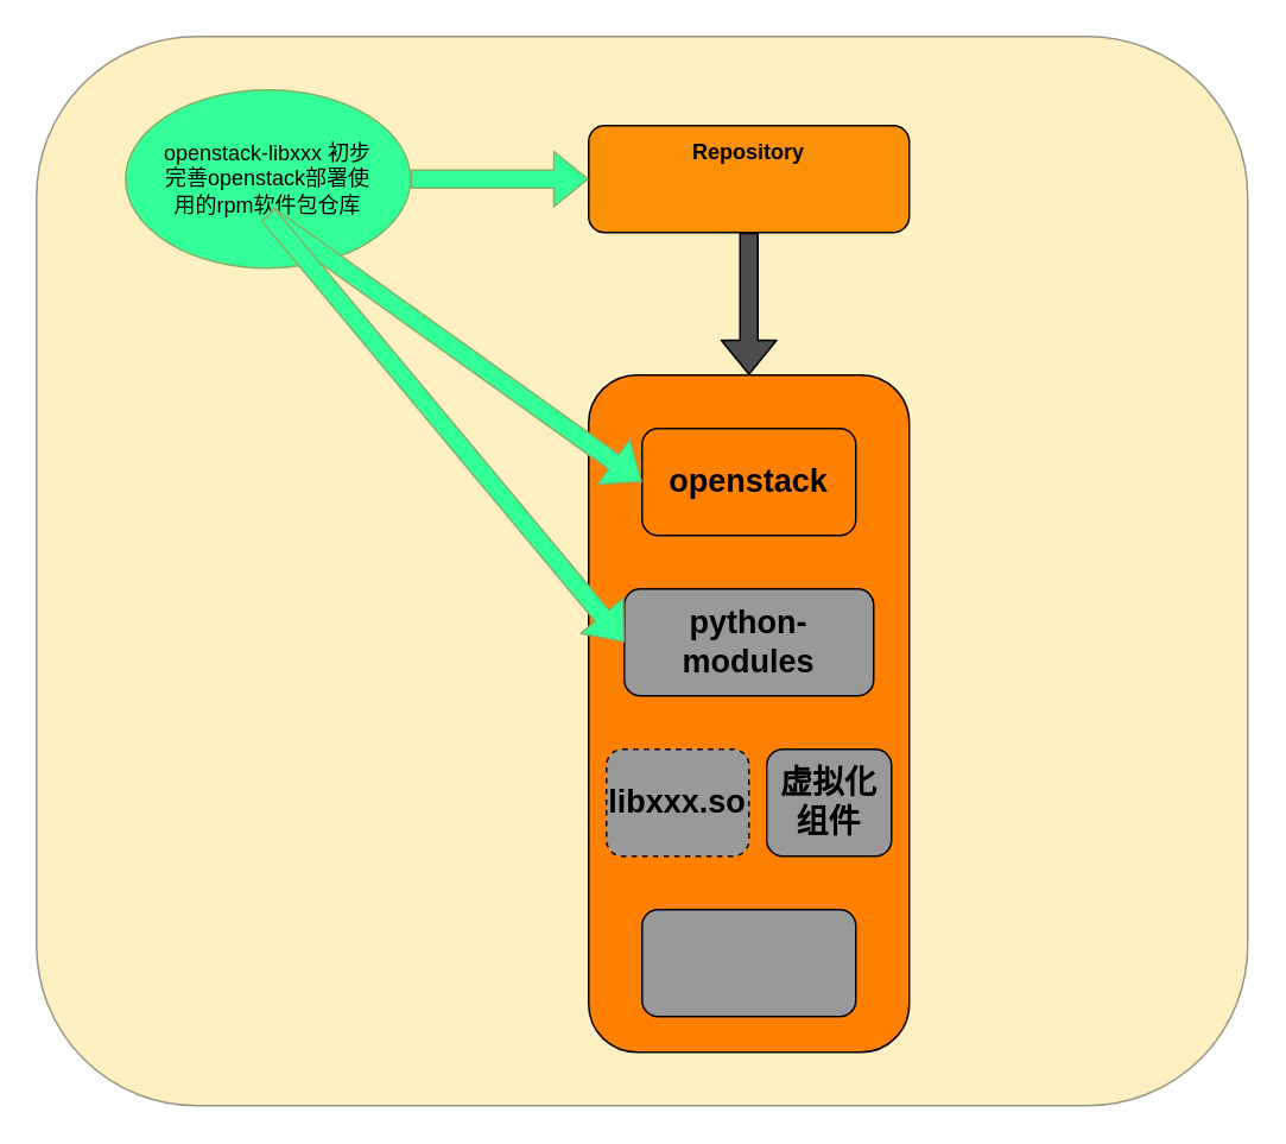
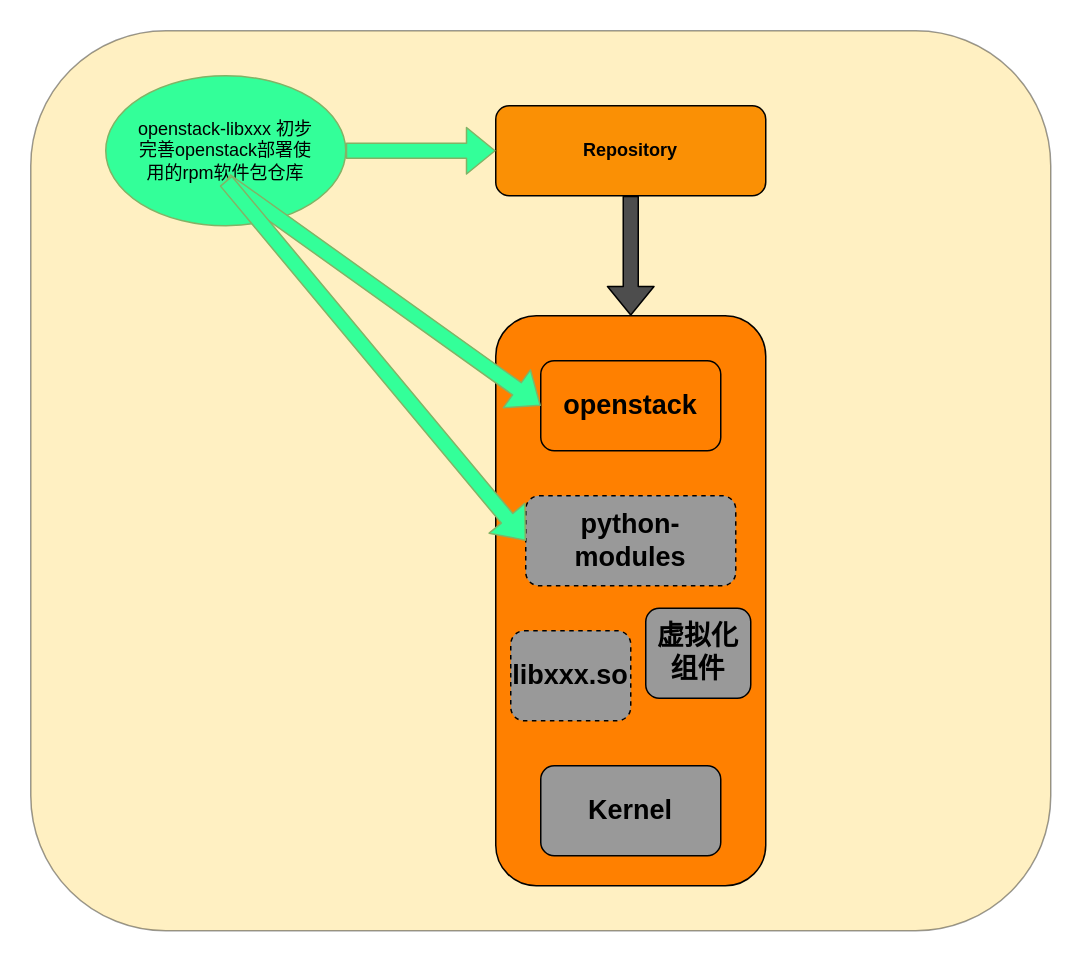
- <mxCell id="5" value="&lt;b&gt;Repository&lt;/b&gt;" style="text;html=1;strokeColor=none;fillColor=none;align=center;verticalAlign=middle;whiteSpace=wrap;rounded=0;" vertex="1" parent="1"><mxGeometry x="400" y="75" width="40" height="20" as="geometry" /></mxCell>
+ <mxCell id="5" value="&lt;b&gt;Repository&lt;/b&gt;" style="text;html=1;strokeColor=none;fillColor=none;align=center;verticalAlign=middle;whiteSpace=wrap;rounded=0;" vertex="1" parent="1"><mxGeometry x="400" y="90" width="40" height="20" as="geometry" /></mxCell>
- <mxCell id="8" value="&lt;font style=&quot;font-size: 18px&quot;&gt;&lt;b&gt;python-modules&lt;/b&gt;&lt;/font&gt;" style="rounded=1;whiteSpace=wrap;html=1;fillColor=#999999;" vertex="1" parent="1"><mxGeometry x="350" y="330" width="140" height="60" as="geometry" /></mxCell>
+ <mxCell id="8" value="&lt;font style=&quot;font-size: 18px&quot;&gt;&lt;b&gt;python-modules&lt;/b&gt;&lt;/font&gt;" style="rounded=1;whiteSpace=wrap;html=1;fillColor=#999999;dashed=1;" vertex="1" parent="1"><mxGeometry x="350" y="330" width="140" height="60" as="geometry" /></mxCell>
- <mxCell id="11" value="&lt;font style=&quot;font-size: 18px&quot;&gt;&lt;b&gt;虚拟化组件&lt;/b&gt;&lt;/font&gt;" style="rounded=1;whiteSpace=wrap;html=1;fillColor=#999999;" vertex="1" parent="1"><mxGeometry x="430" y="420" width="70" height="60" as="geometry" /></mxCell>
+ <mxCell id="11" value="&lt;font style=&quot;font-size: 18px&quot;&gt;&lt;b&gt;虚拟化组件&lt;/b&gt;&lt;/font&gt;" style="rounded=1;whiteSpace=wrap;html=1;fillColor=#999999;" vertex="1" parent="1"><mxGeometry x="430" y="405" width="70" height="60" as="geometry" /></mxCell>
+ <mxCell id="10" value="&lt;font style=&quot;font-size: 18px&quot;&gt;&lt;b&gt;Kernel&lt;/b&gt;&lt;/font&gt;" style="text;html=1;strokeColor=none;fillColor=none;align=center;verticalAlign=middle;whiteSpace=wrap;rounded=0;" vertex="1" parent="1"><mxGeometry x="400" y="530" width="40" height="20" as="geometry" /></mxCell>
